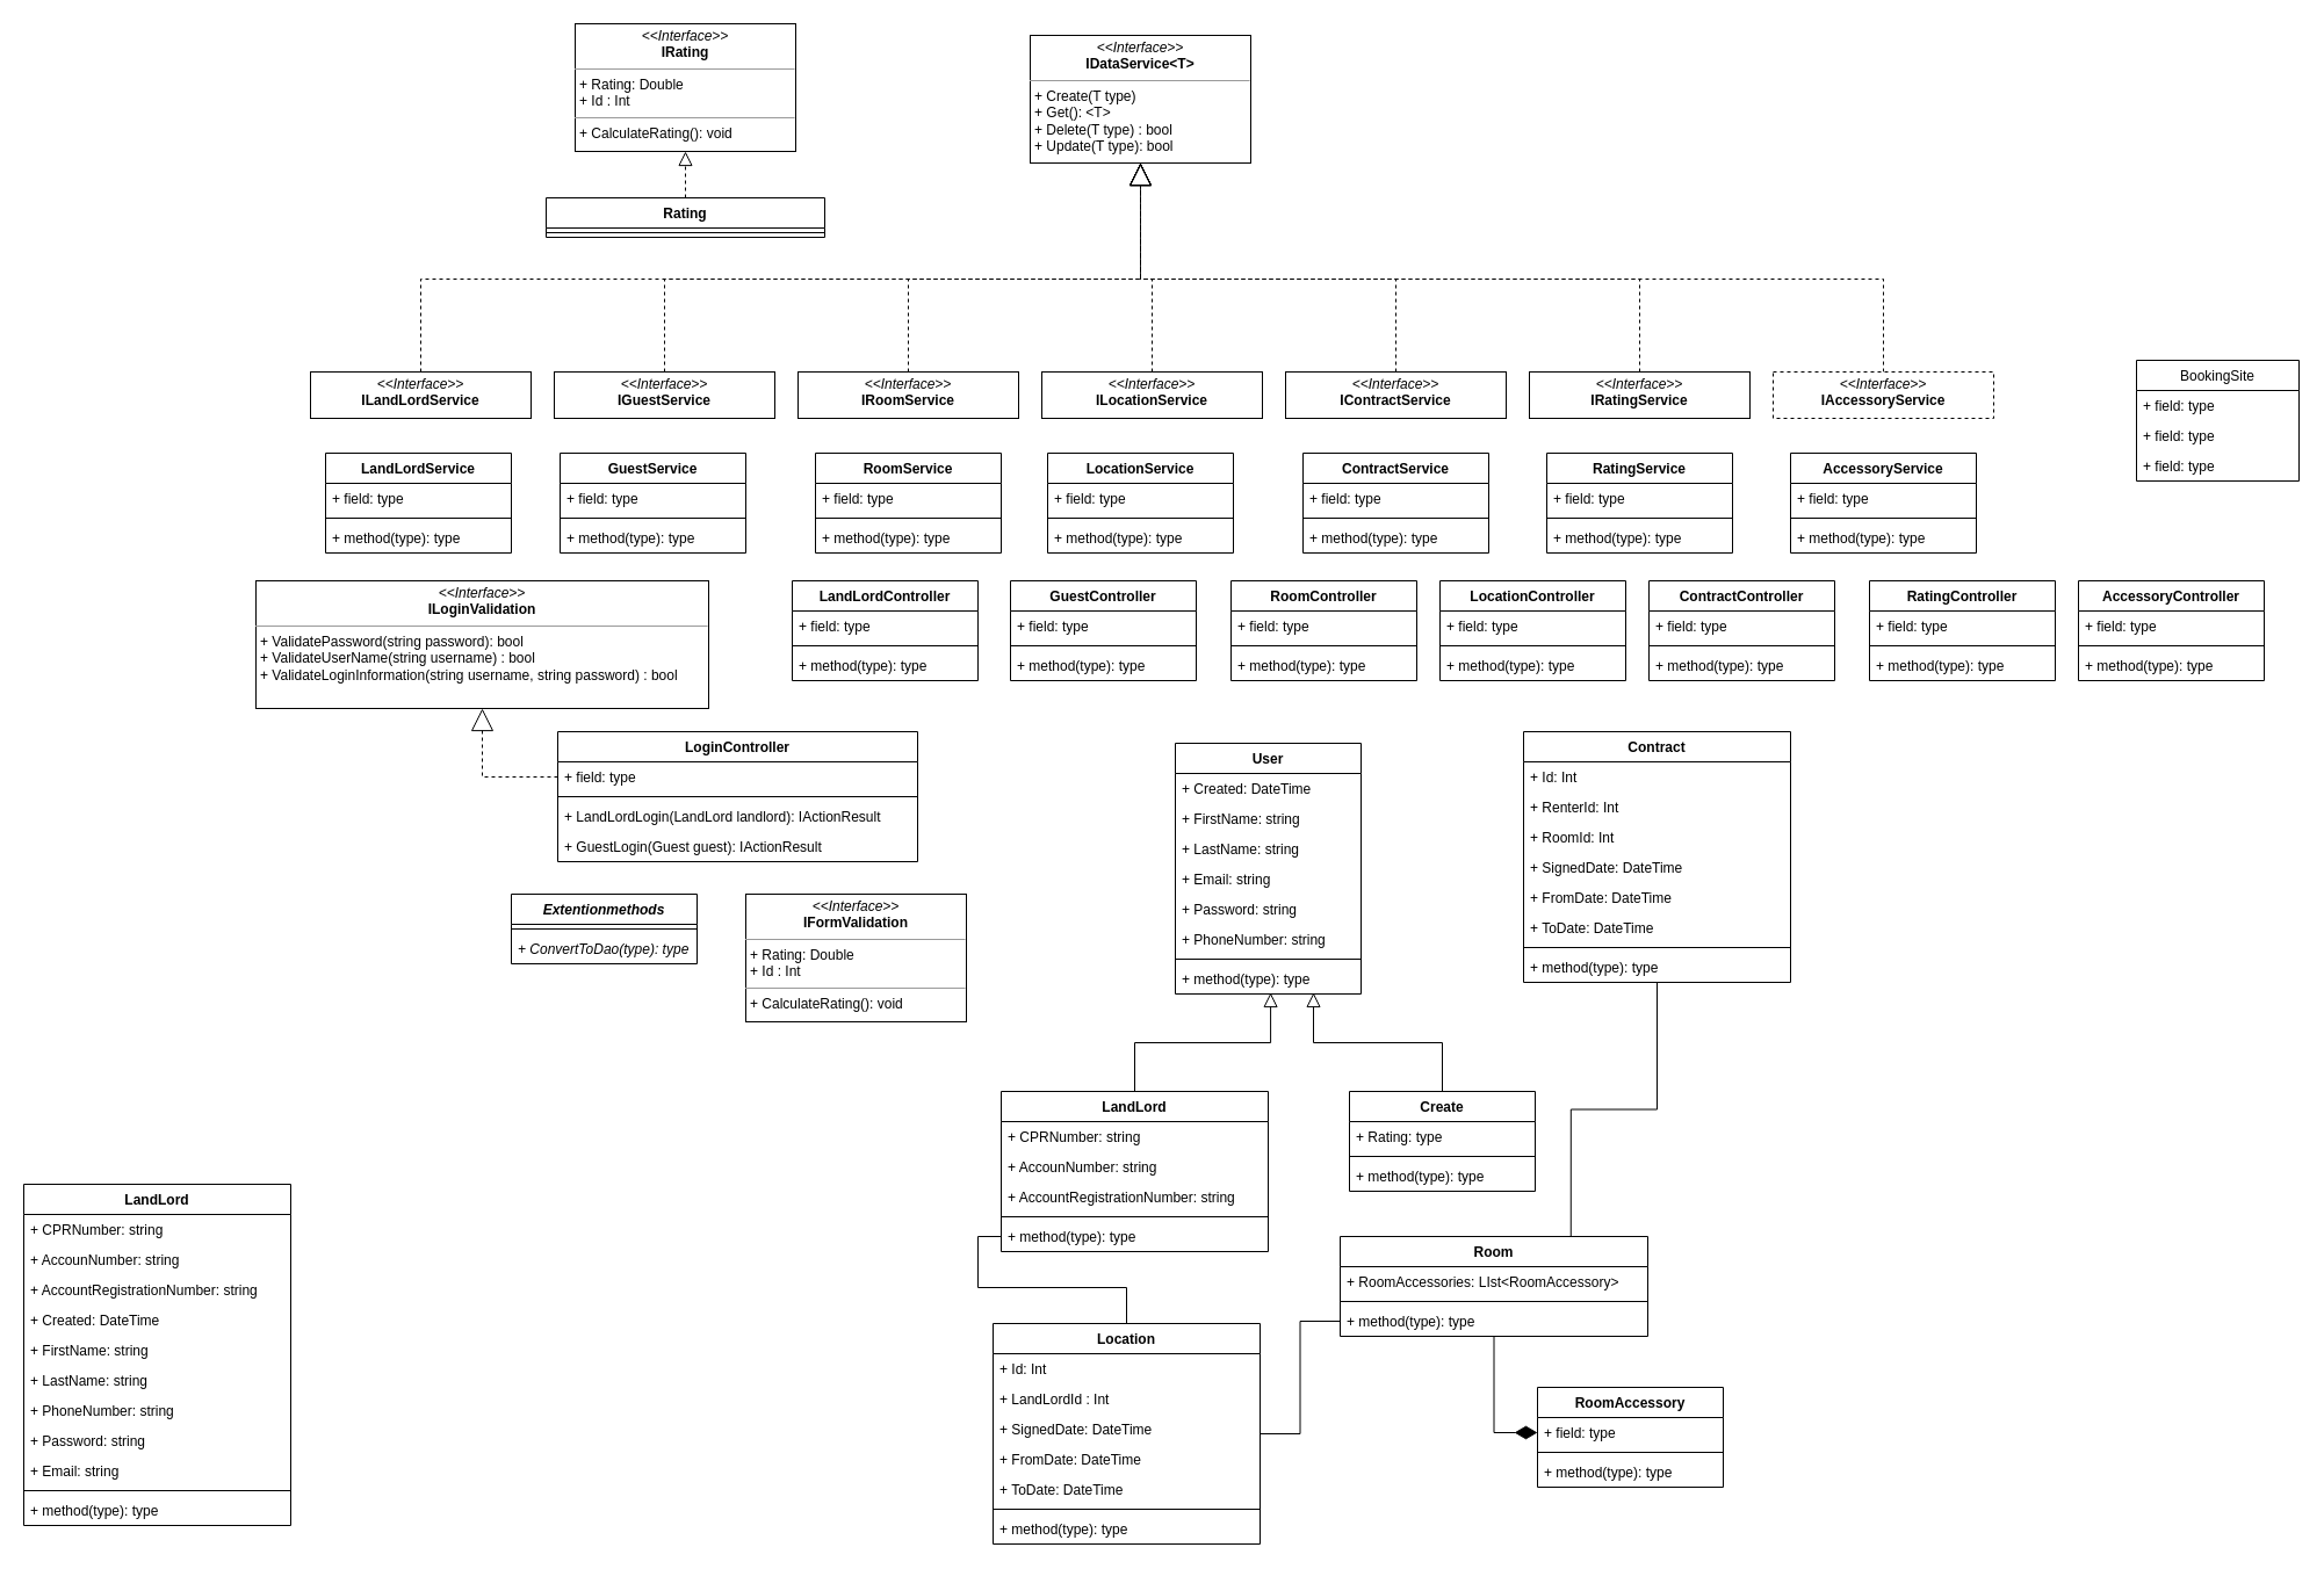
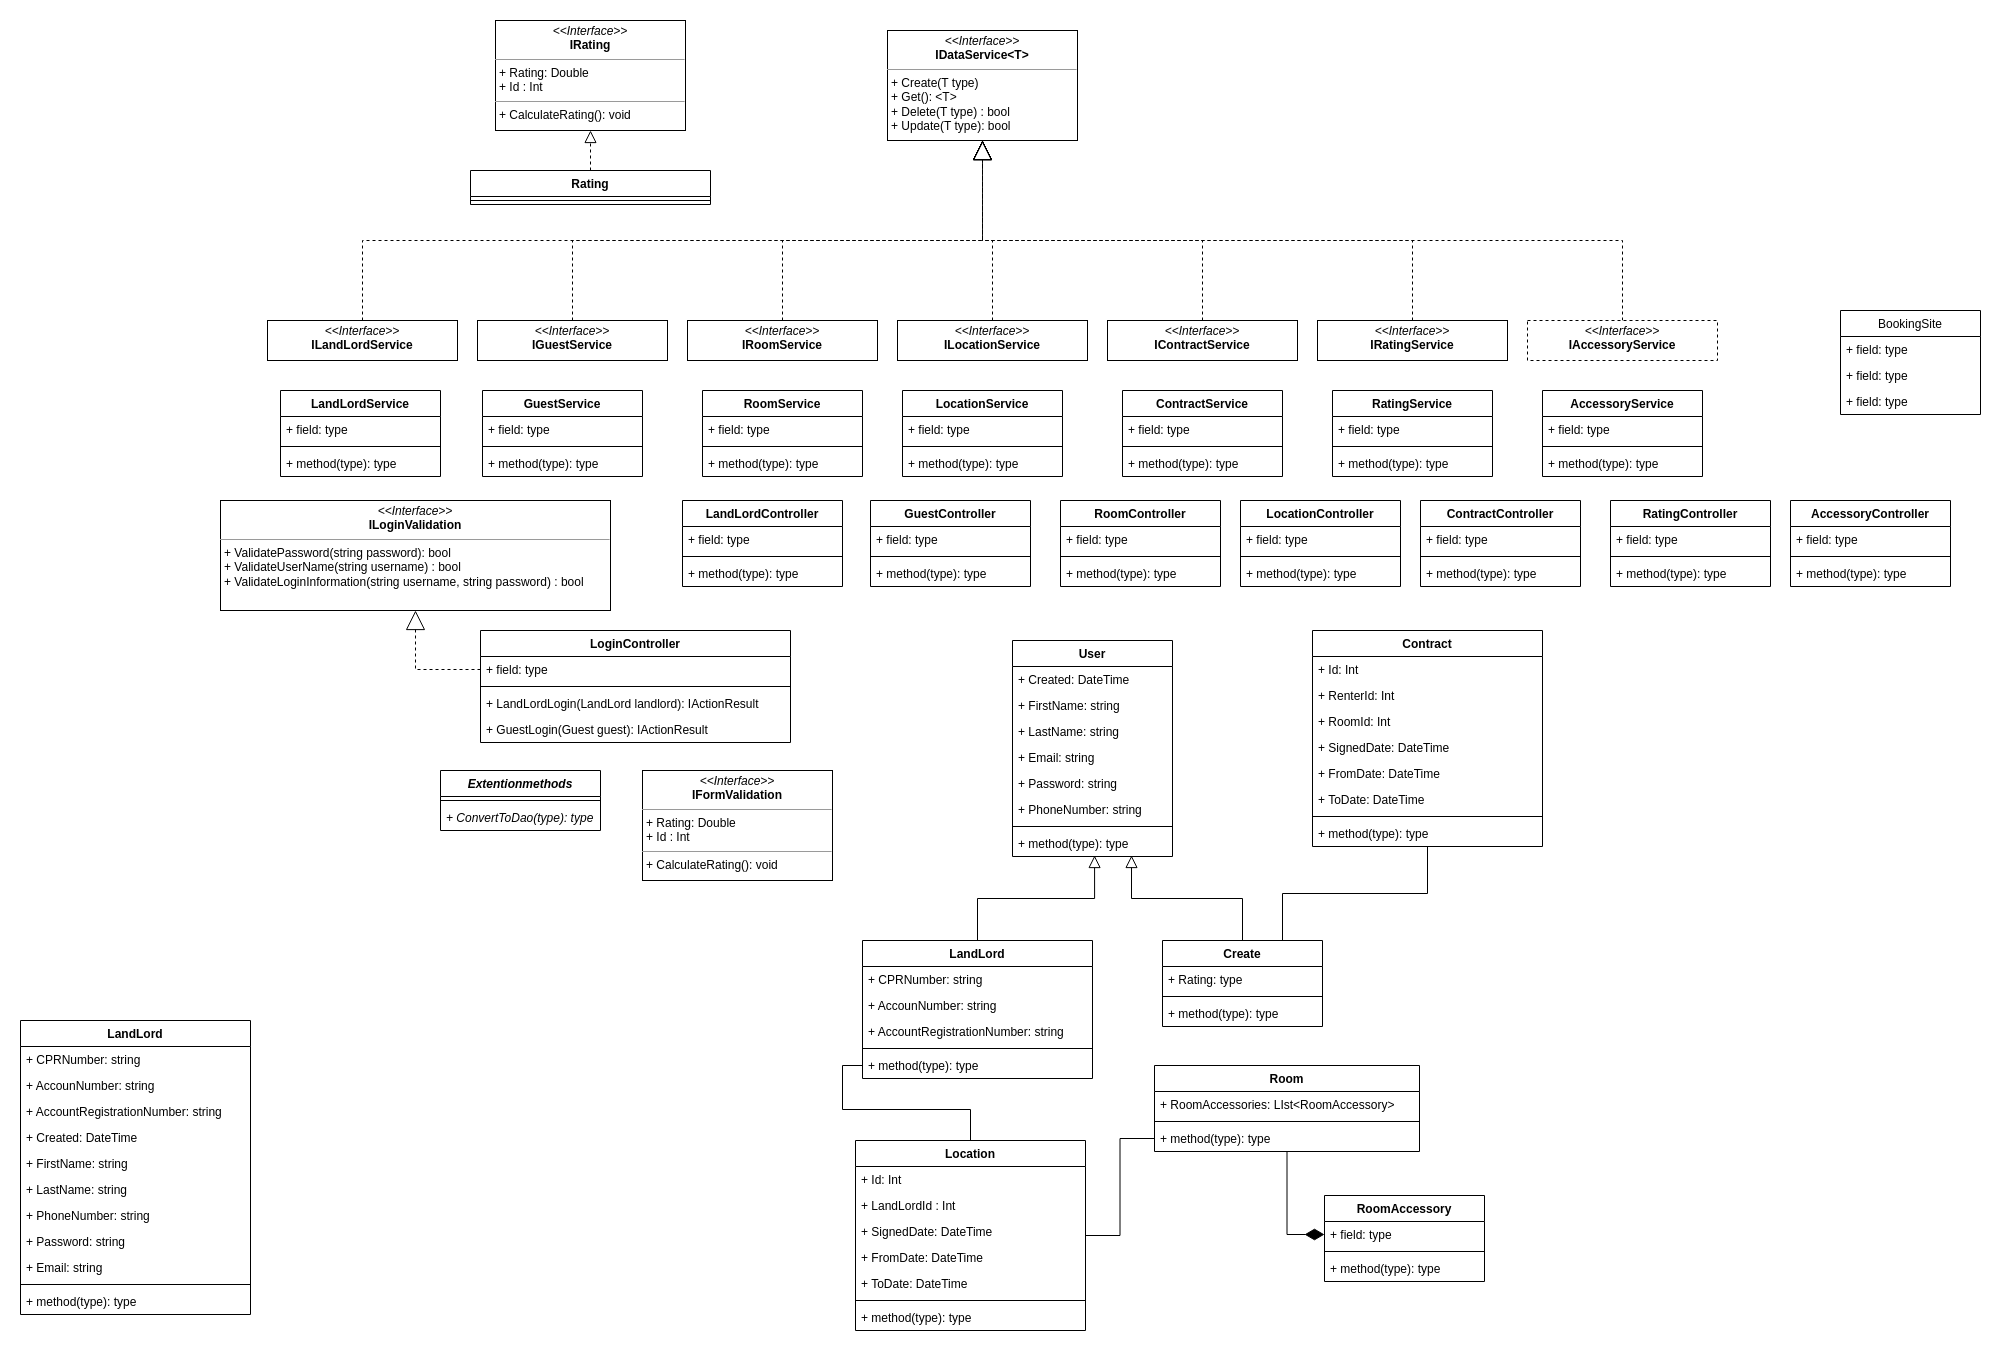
+ <mxCell id="25" style="edgeStyle=orthogonalEdgeStyle;rounded=0;orthogonalLoop=1;jettySize=auto;html=1;entryX=0.75;entryY=0;entryDx=0;entryDy=0;endArrow=none;endFill=0;startSize=10;endSize=17;" parent="1" source="26" target="20" edge="1"><mxGeometry relative="1" as="geometry" /></mxCell>
- <mxCell id="24" style="edgeStyle=orthogonalEdgeStyle;rounded=0;orthogonalLoop=1;jettySize=auto;html=1;entryX=0.75;entryY=0;entryDx=0;entryDy=0;endArrow=none;endFill=0;startSize=10;endSize=17;" parent="1" source="26" target="46" edge="1"><mxGeometry relative="1" as="geometry" /></mxCell>
